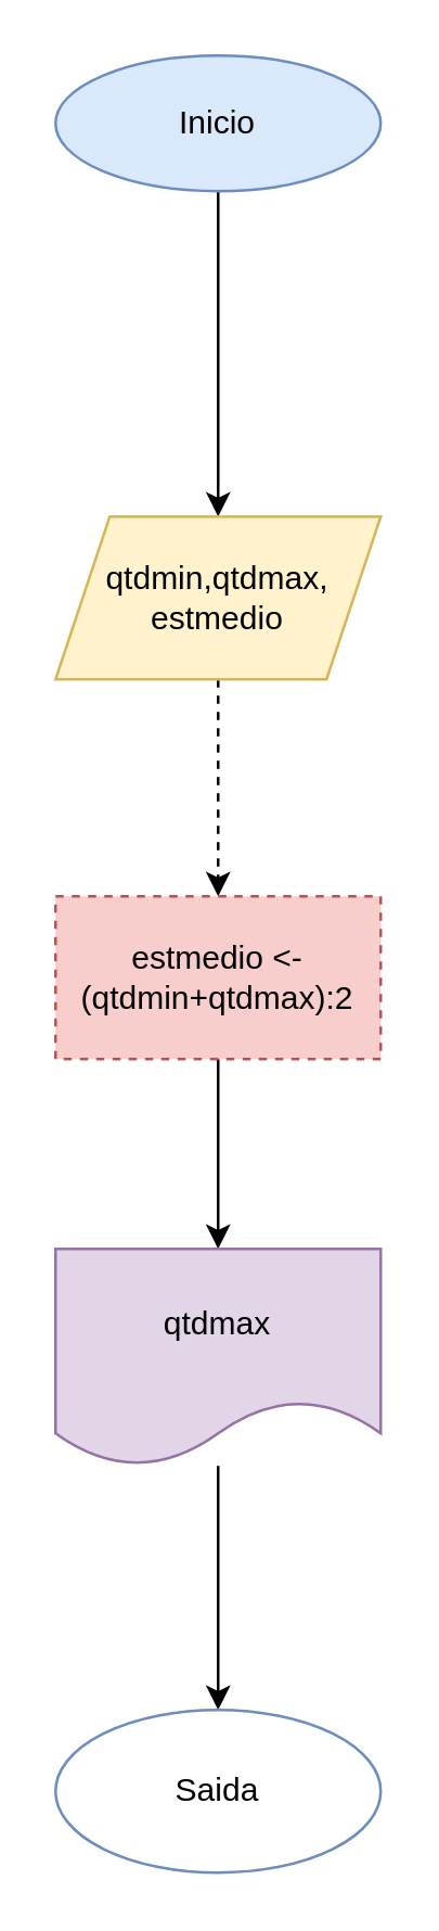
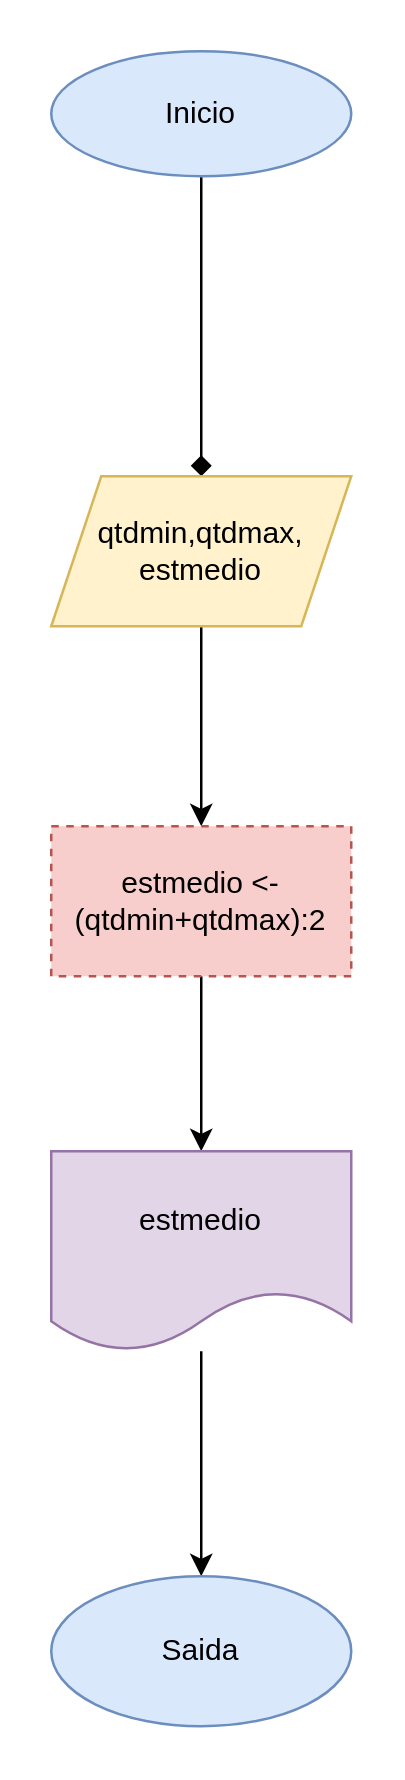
- <mxCell id="2" value="" style="edgeStyle=orthogonalEdgeStyle;rounded=0;orthogonalLoop=1;jettySize=auto;html=1;" edge="1" parent="1" source="3" target="5"><mxGeometry relative="1" as="geometry" /></mxCell>
+ <mxCell id="2" value="" style="edgeStyle=orthogonalEdgeStyle;rounded=0;orthogonalLoop=1;jettySize=auto;html=1;endArrow=diamond;" edge="1" parent="1" source="3" target="5"><mxGeometry relative="1" as="geometry" /></mxCell>
- <mxCell id="4" value="" style="edgeStyle=orthogonalEdgeStyle;rounded=0;orthogonalLoop=1;jettySize=auto;html=1;dashed=1;" edge="1" parent="1" source="5" target="7"><mxGeometry relative="1" as="geometry" /></mxCell>
+ <mxCell id="4" value="" style="edgeStyle=orthogonalEdgeStyle;rounded=0;orthogonalLoop=1;jettySize=auto;html=1;" edge="1" parent="1" source="5" target="7"><mxGeometry relative="1" as="geometry" /></mxCell>
- <mxCell id="9" value="qtdmax" style="shape=document;whiteSpace=wrap;html=1;boundedLbl=1;fillColor=#e1d5e7;strokeColor=#9673a6;" vertex="1" parent="1"><mxGeometry x="20" y="460" width="120" height="80" as="geometry" /></mxCell>
+ <mxCell id="9" value="estmedio" style="shape=document;whiteSpace=wrap;html=1;boundedLbl=1;fillColor=#e1d5e7;strokeColor=#9673a6;" vertex="1" parent="1"><mxGeometry x="20" y="460" width="120" height="80" as="geometry" /></mxCell>
- <mxCell id="10" value="Saida" style="ellipse;whiteSpace=wrap;html=1;fillColor=#ffffff;strokeColor=#6c8ebf;" vertex="1" parent="1"><mxGeometry x="20" y="630" width="120" height="60" as="geometry" /></mxCell>
+ <mxCell id="10" value="Saida" style="ellipse;whiteSpace=wrap;html=1;fillColor=#dae8fc;strokeColor=#6c8ebf;" vertex="1" parent="1"><mxGeometry x="20" y="630" width="120" height="60" as="geometry" /></mxCell>
